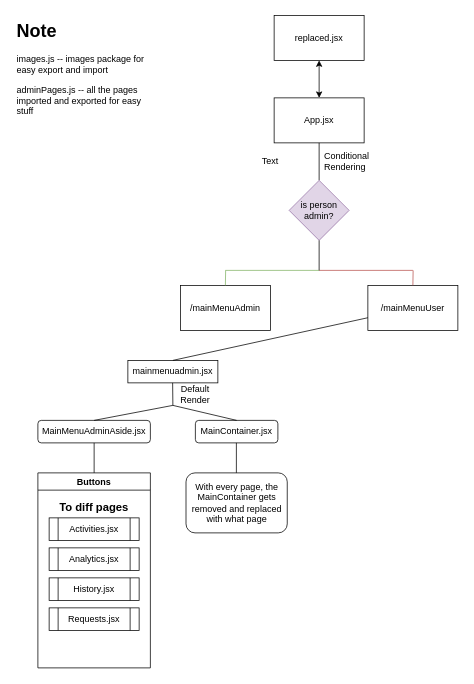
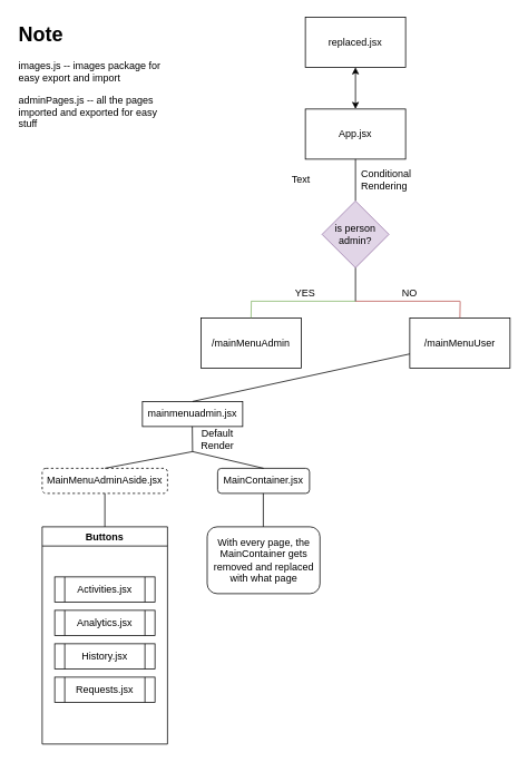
+ <mxCell id="14" value="YES" style="text;html=1;align=center;verticalAlign=middle;whiteSpace=wrap;rounded=0;" vertex="1" parent="1"><mxGeometry x="340" y="340" width="50" height="20" as="geometry" /></mxCell>
+ <mxCell id="15" value="NO" style="text;html=1;align=center;verticalAlign=middle;whiteSpace=wrap;rounded=0;" vertex="1" parent="1"><mxGeometry x="465" y="340" width="50" height="20" as="geometry" /></mxCell>
- <mxCell id="19" value="MainMenuAdminAside.jsx" style="rounded=1;whiteSpace=wrap;html=1;" vertex="1" parent="1"><mxGeometry x="50" y="560" width="150" height="30" as="geometry" /></mxCell>
+ <mxCell id="19" value="MainMenuAdminAside.jsx" style="rounded=1;whiteSpace=wrap;html=1;dashed=1;" vertex="1" parent="1"><mxGeometry x="50" y="560" width="150" height="30" as="geometry" /></mxCell>
- <mxCell id="26" value="&lt;h1 style=&quot;margin-top: 0px; font-size: 15px;&quot;&gt;To diff pages&lt;/h1&gt;" style="text;html=1;whiteSpace=wrap;overflow=hidden;rounded=0;align=center;fontSize=15;" vertex="1" parent="25"><mxGeometry x="20" y="30" width="110" height="30" as="geometry" /></mxCell>
